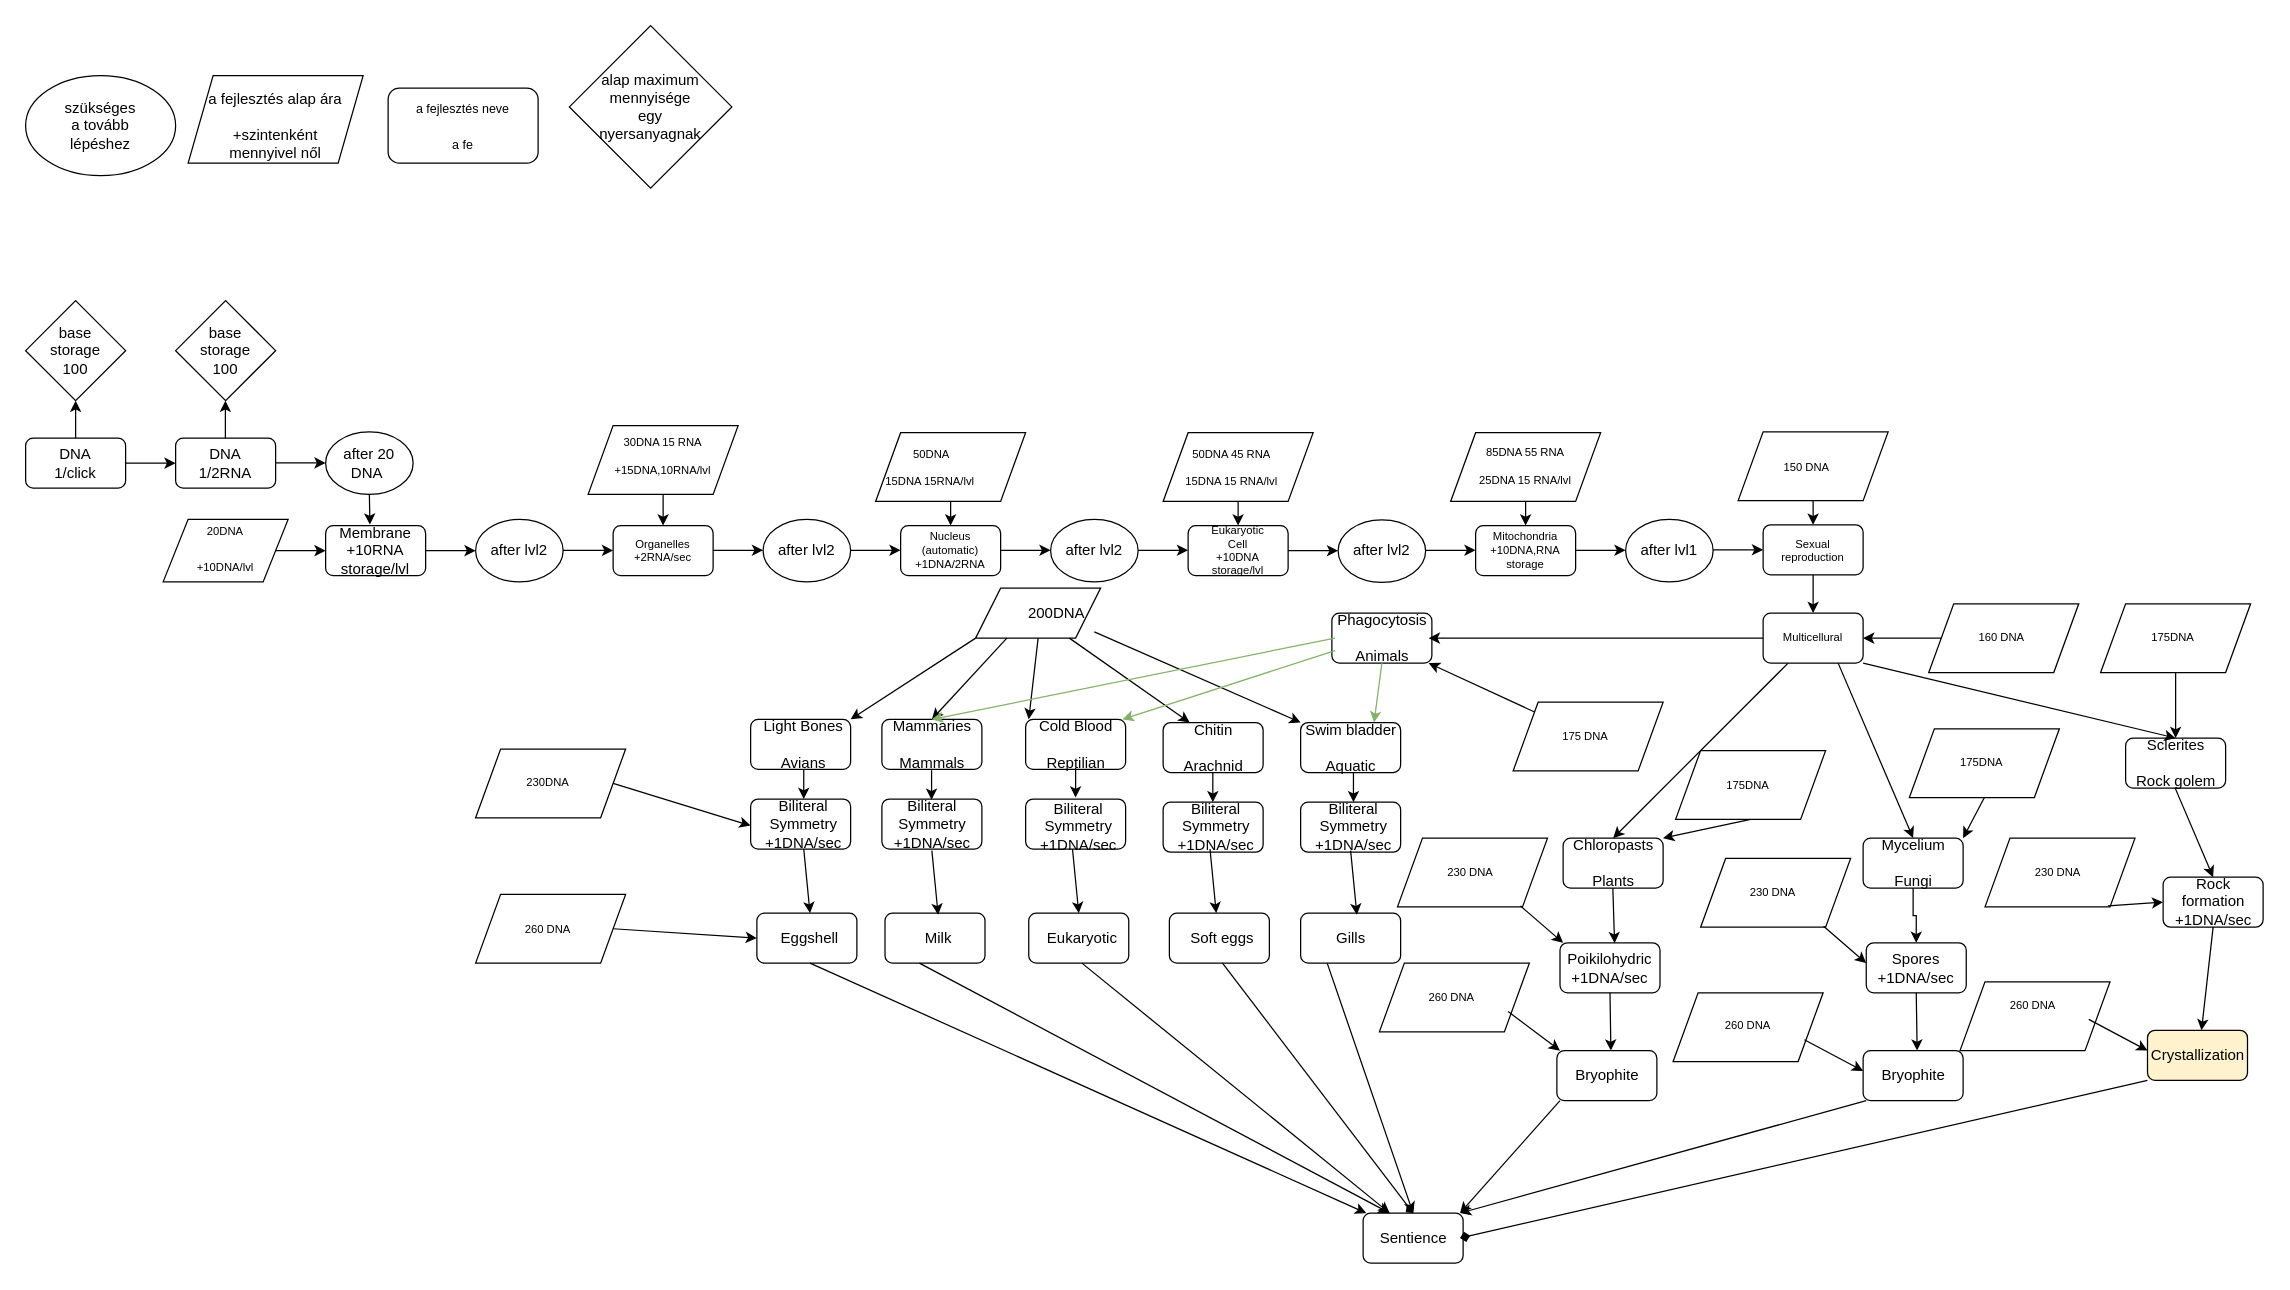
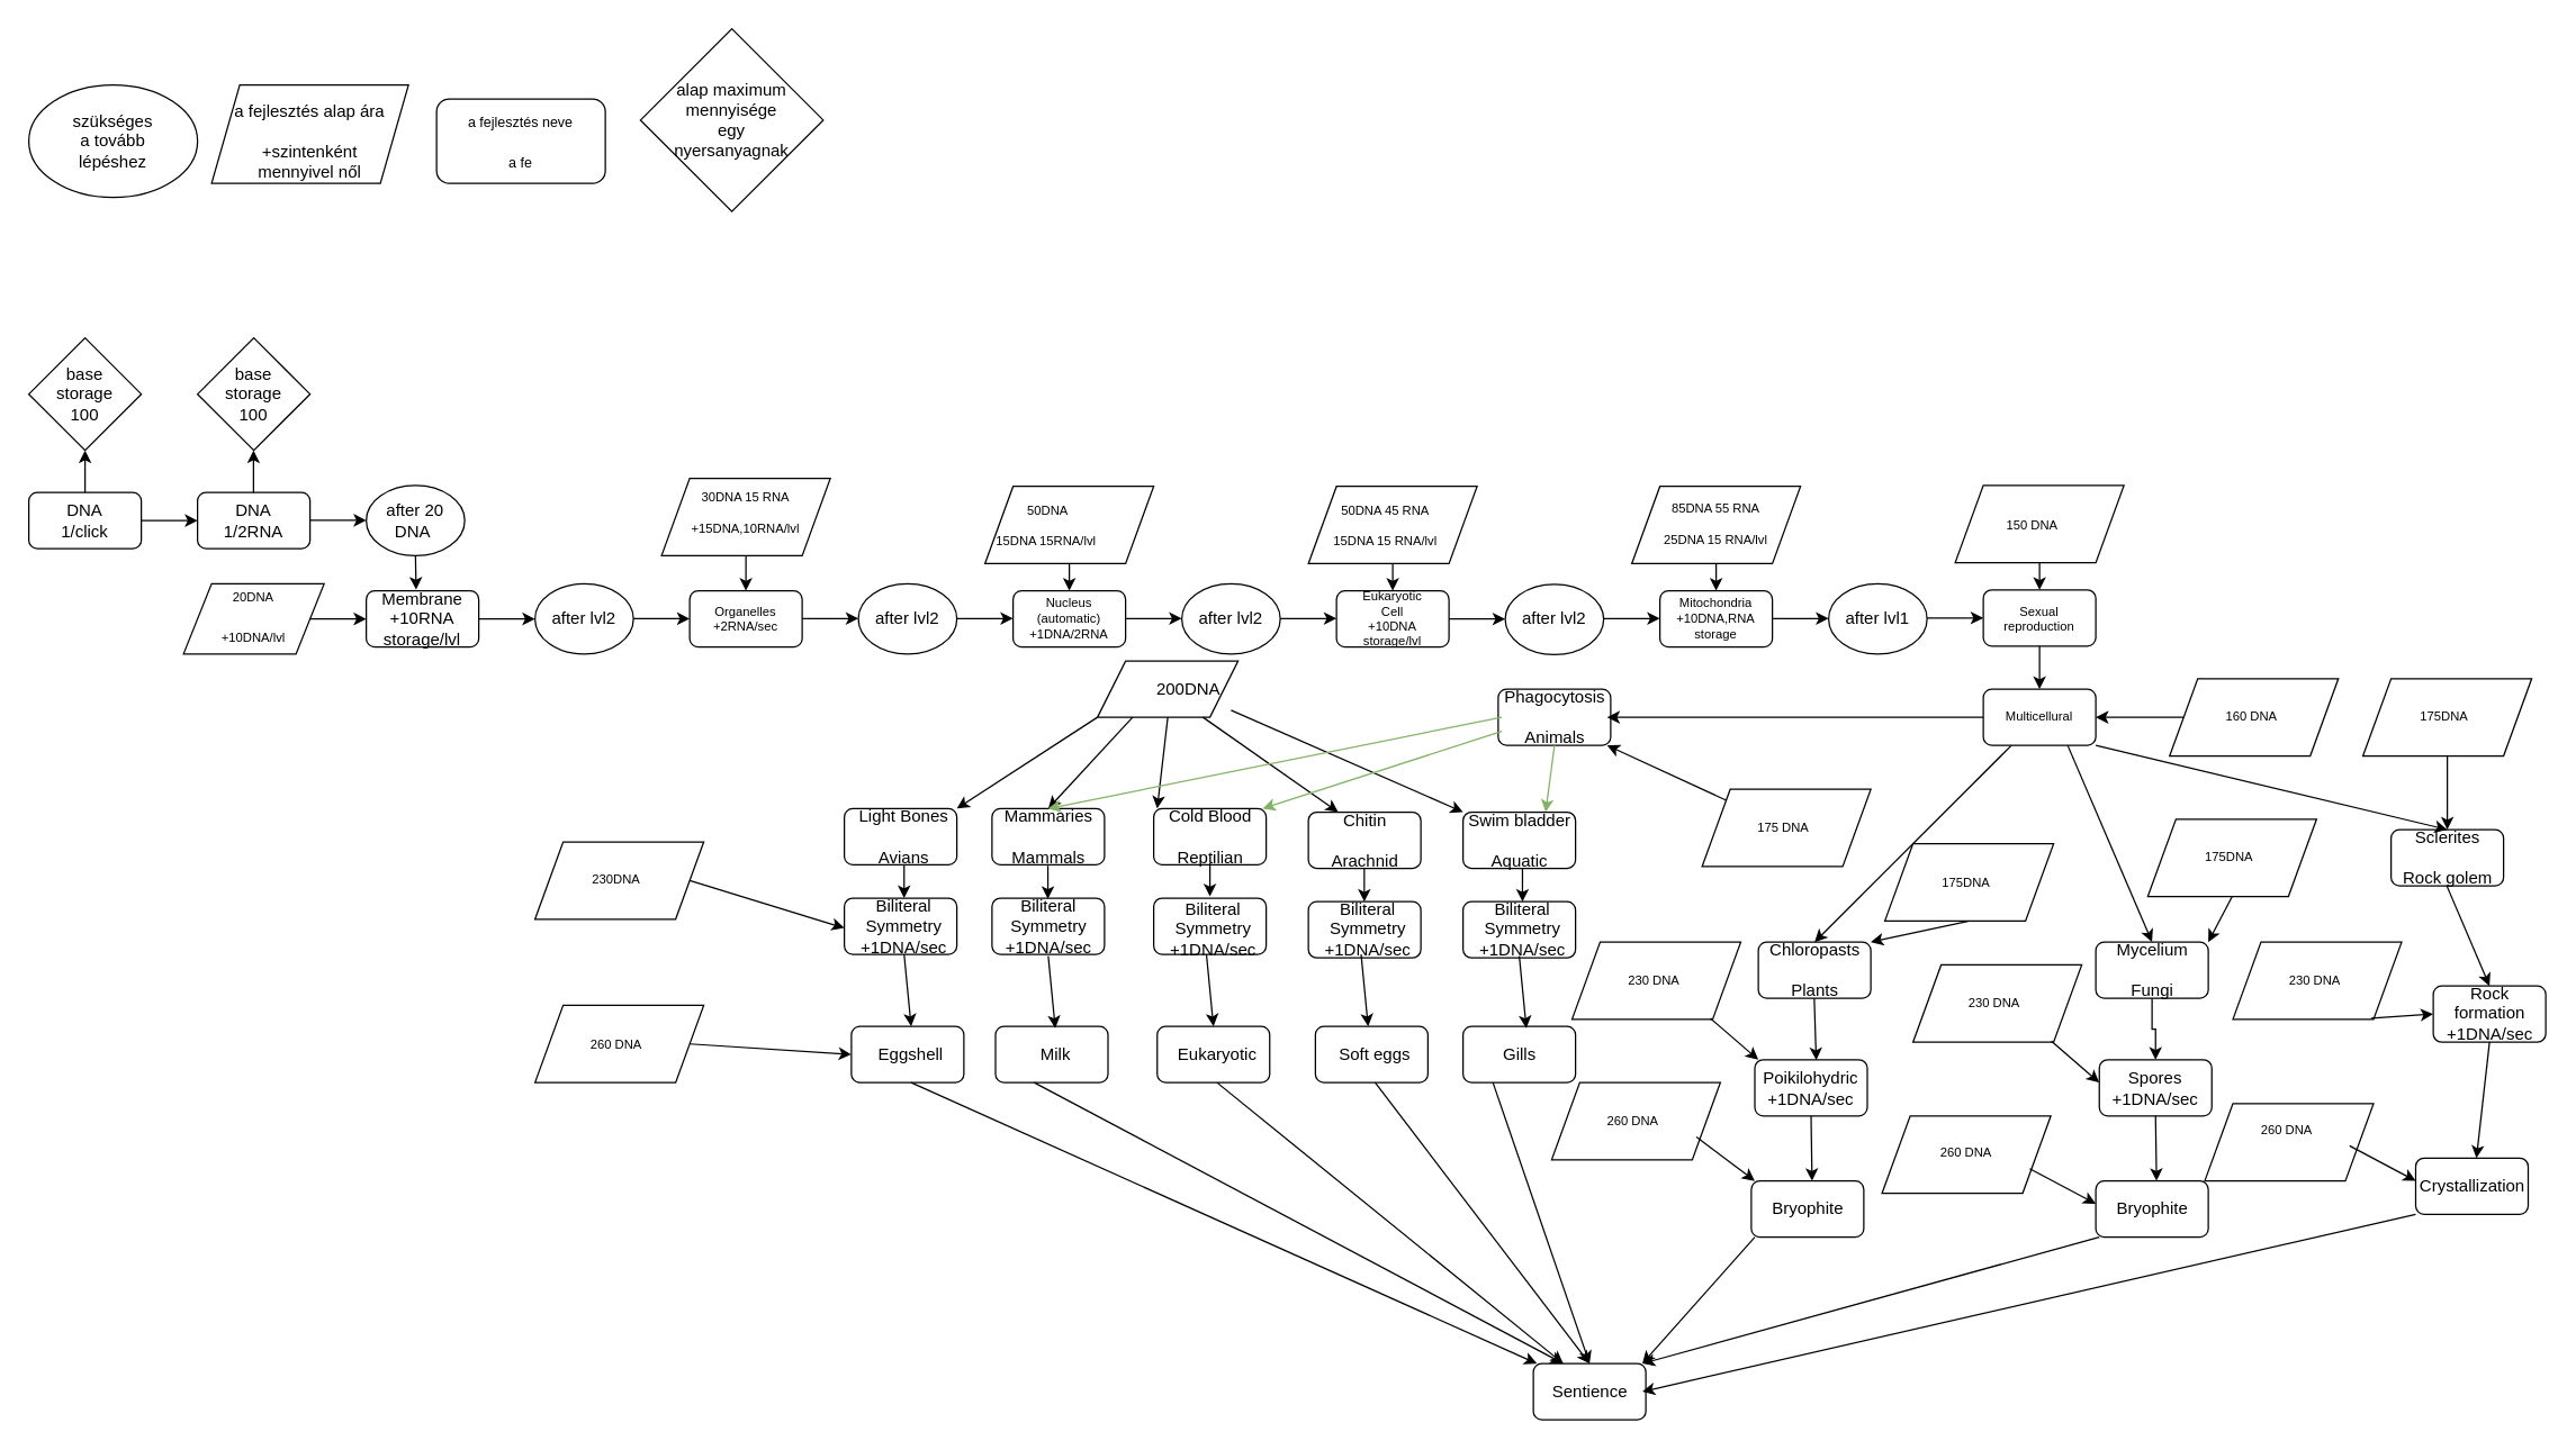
- <mxCell id="188" value="Crystallization" style="rounded=1;whiteSpace=wrap;html=1;fillColor=#fff2cc;" vertex="1" parent="1"><mxGeometry x="1717.5" y="823.75" width="80" height="40" as="geometry" /></mxCell>
+ <mxCell id="188" value="Crystallization" style="rounded=1;whiteSpace=wrap;html=1;" vertex="1" parent="1"><mxGeometry x="1717.5" y="823.75" width="80" height="40" as="geometry" /></mxCell>
- <mxCell id="201" value="" style="endArrow=diamond;html=1;rounded=0;exitX=0.5;exitY=1;exitDx=0;exitDy=0;entryX=0.5;entryY=0;entryDx=0;entryDy=0;" edge="1" parent="1" source="150" target="197"><mxGeometry width="50" height="50" relative="1" as="geometry"><mxPoint x="677.5" y="800" as="sourcePoint" /><mxPoint x="1122.5" y="1000" as="targetPoint" /></mxGeometry></mxCell>
+ <mxCell id="201" value="" style="endArrow=classic;html=1;rounded=0;exitX=0.5;exitY=1;exitDx=0;exitDy=0;entryX=0.5;entryY=0;entryDx=0;entryDy=0;" edge="1" parent="1" source="150" target="197"><mxGeometry width="50" height="50" relative="1" as="geometry"><mxPoint x="677.5" y="800" as="sourcePoint" /><mxPoint x="1122.5" y="1000" as="targetPoint" /></mxGeometry></mxCell>
- <mxCell id="205" value="" style="endArrow=diamond;html=1;rounded=0;exitX=0;exitY=1;exitDx=0;exitDy=0;entryX=1;entryY=0.5;entryDx=0;entryDy=0;" edge="1" parent="1" source="188" target="197"><mxGeometry width="50" height="50" relative="1" as="geometry"><mxPoint x="717.5" y="840" as="sourcePoint" /><mxPoint x="1162.5" y="1040" as="targetPoint" /></mxGeometry></mxCell>
+ <mxCell id="205" value="" style="endArrow=classic;html=1;rounded=0;exitX=0;exitY=1;exitDx=0;exitDy=0;entryX=1;entryY=0.5;entryDx=0;entryDy=0;" edge="1" parent="1" source="188" target="197"><mxGeometry width="50" height="50" relative="1" as="geometry"><mxPoint x="717.5" y="840" as="sourcePoint" /><mxPoint x="1162.5" y="1040" as="targetPoint" /></mxGeometry></mxCell>
